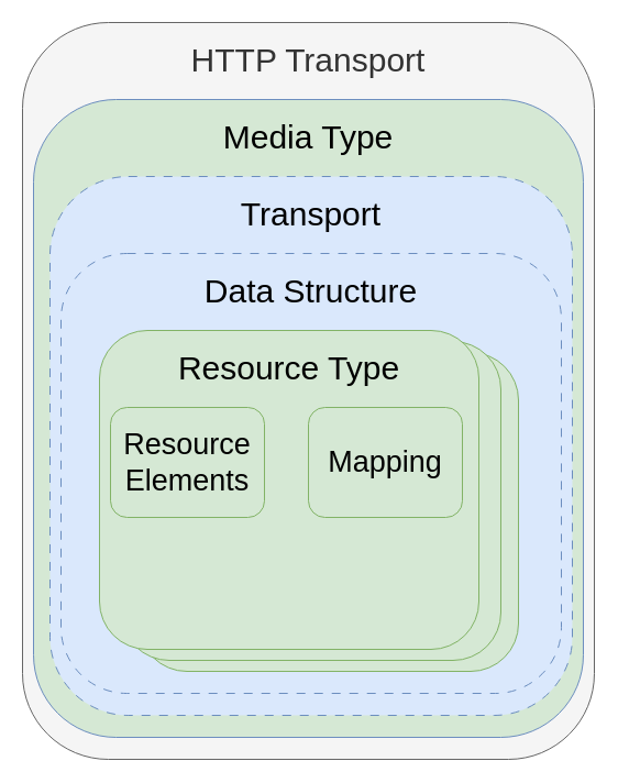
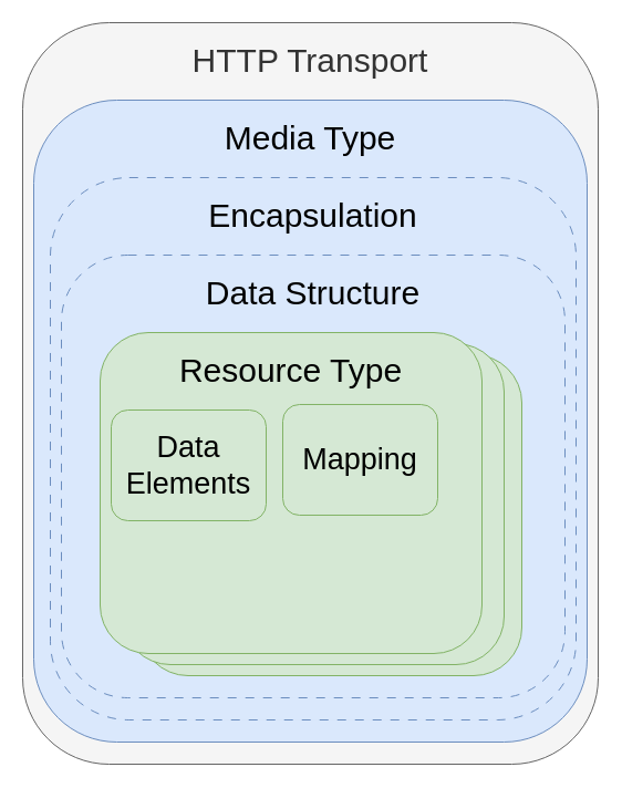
- <mxCell id="3" value="Media Type" style="rounded=1;whiteSpace=wrap;html=1;align=center;verticalAlign=top;fontSize=30;spacingTop=10;fillColor=#d5e8d4;strokeColor=#6c8ebf;" vertex="1" parent="1"><mxGeometry x="30" y="90" width="500" height="580" as="geometry" /></mxCell>
+ <mxCell id="3" value="Media Type" style="rounded=1;whiteSpace=wrap;html=1;align=center;verticalAlign=top;fontSize=30;spacingTop=10;fillColor=#dae8fc;strokeColor=#6c8ebf;" vertex="1" parent="1"><mxGeometry x="30" y="90" width="500" height="580" as="geometry" /></mxCell>
- <mxCell id="4" value="Transport" style="rounded=1;whiteSpace=wrap;html=1;align=center;verticalAlign=top;fontSize=30;spacingTop=10;fillColor=#dae8fc;strokeColor=#6c8ebf;dashed=1;dashPattern=8 8;" vertex="1" parent="1"><mxGeometry x="45" y="160" width="475" height="490" as="geometry" /></mxCell>
+ <mxCell id="4" value="Encapsulation" style="rounded=1;whiteSpace=wrap;html=1;align=center;verticalAlign=top;fontSize=30;spacingTop=10;fillColor=#dae8fc;strokeColor=#6c8ebf;dashed=1;dashPattern=8 8;" vertex="1" parent="1"><mxGeometry x="45" y="160" width="475" height="490" as="geometry" /></mxCell>
- <mxCell id="9" value="Resource Elements" style="rounded=1;whiteSpace=wrap;html=1;fontSize=27;fillColor=#d5e8d4;strokeColor=#82b366;" vertex="1" parent="1"><mxGeometry x="100" y="370" width="140" height="100" as="geometry" /></mxCell>
+ <mxCell id="9" value="Data Elements" style="rounded=1;whiteSpace=wrap;html=1;fontSize=27;fillColor=#d5e8d4;strokeColor=#82b366;" vertex="1" parent="1"><mxGeometry x="100" y="370" width="140" height="100" as="geometry" /></mxCell>
- <mxCell id="10" value="Mapping" style="rounded=1;whiteSpace=wrap;html=1;fontSize=27;fillColor=#d5e8d4;strokeColor=#82b366;" vertex="1" parent="1"><mxGeometry x="280" y="370" width="140" height="100" as="geometry" /></mxCell>
+ <mxCell id="10" value="Mapping" style="rounded=1;whiteSpace=wrap;html=1;fontSize=27;fillColor=#d5e8d4;strokeColor=#82b366;" vertex="1" parent="1"><mxGeometry x="255" y="365" width="140" height="100" as="geometry" /></mxCell>
